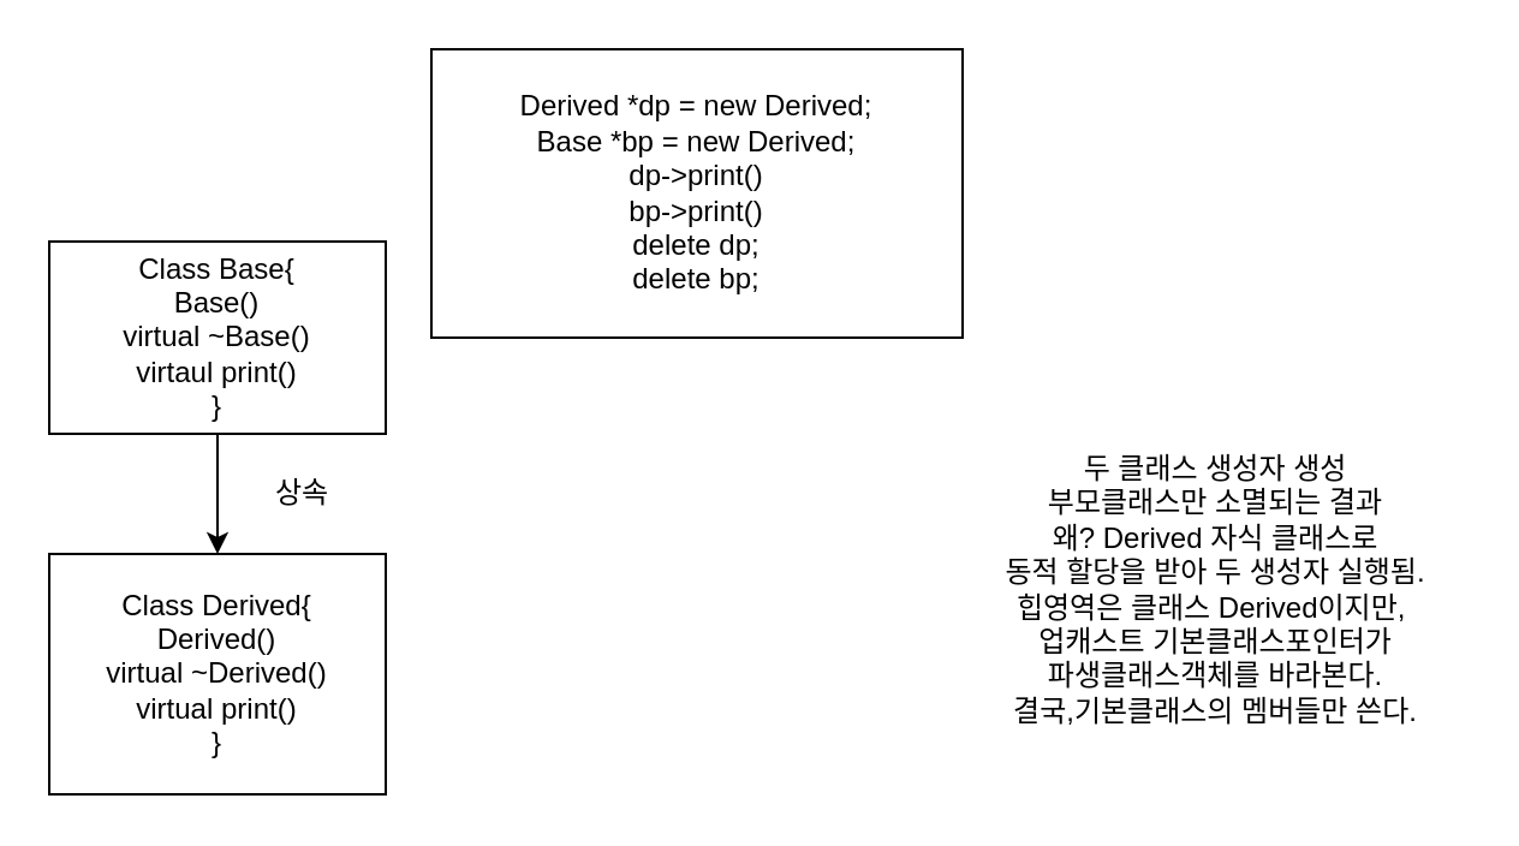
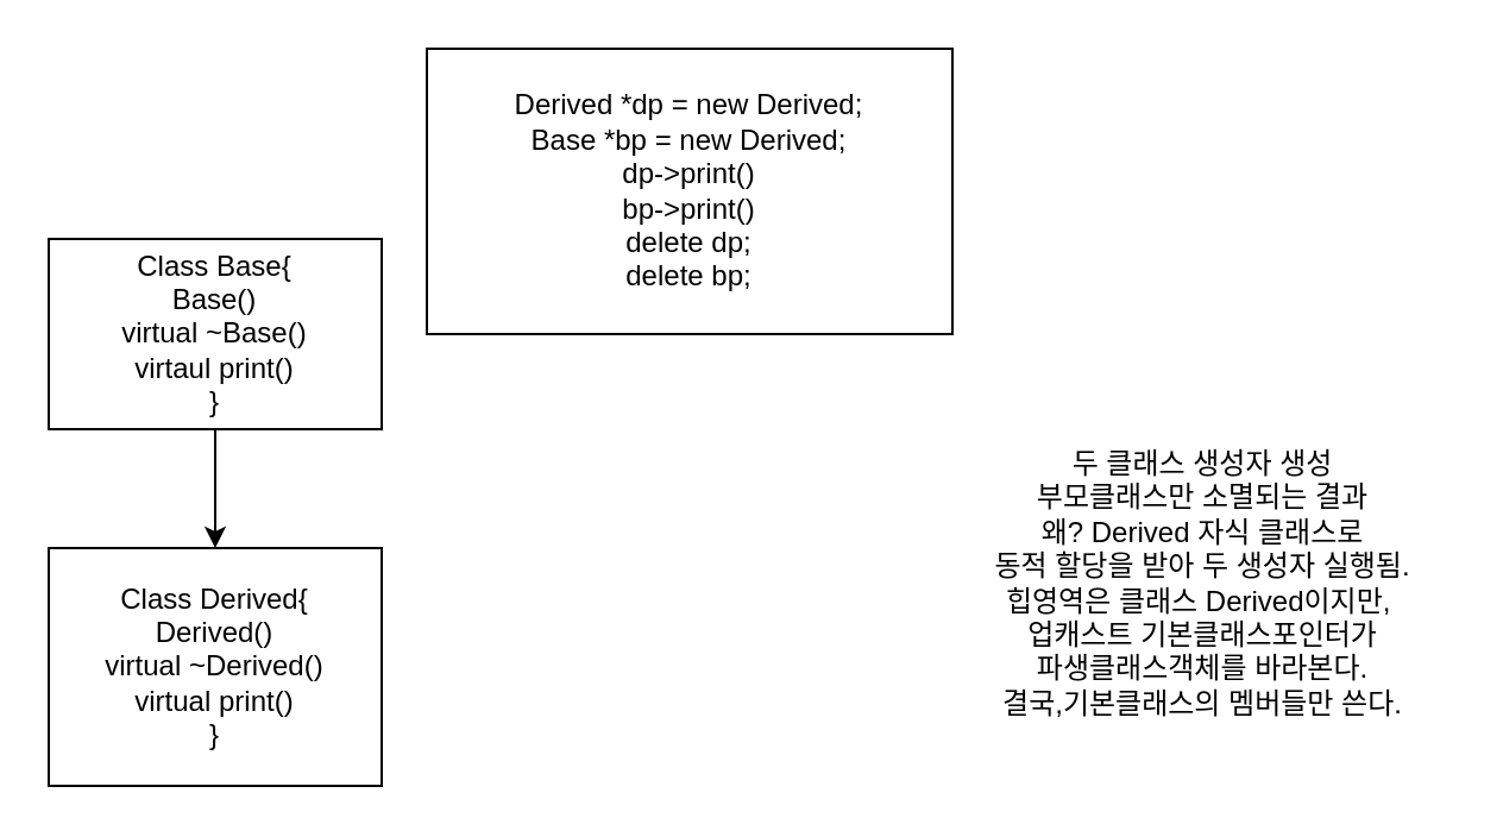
- <mxCell id="5" value="상속" style="text;html=1;align=center;verticalAlign=middle;resizable=0;points=[];autosize=1;strokeColor=none;fillColor=none;" vertex="1" parent="1"><mxGeometry x="100" y="190" width="50" height="30" as="geometry" /></mxCell>
